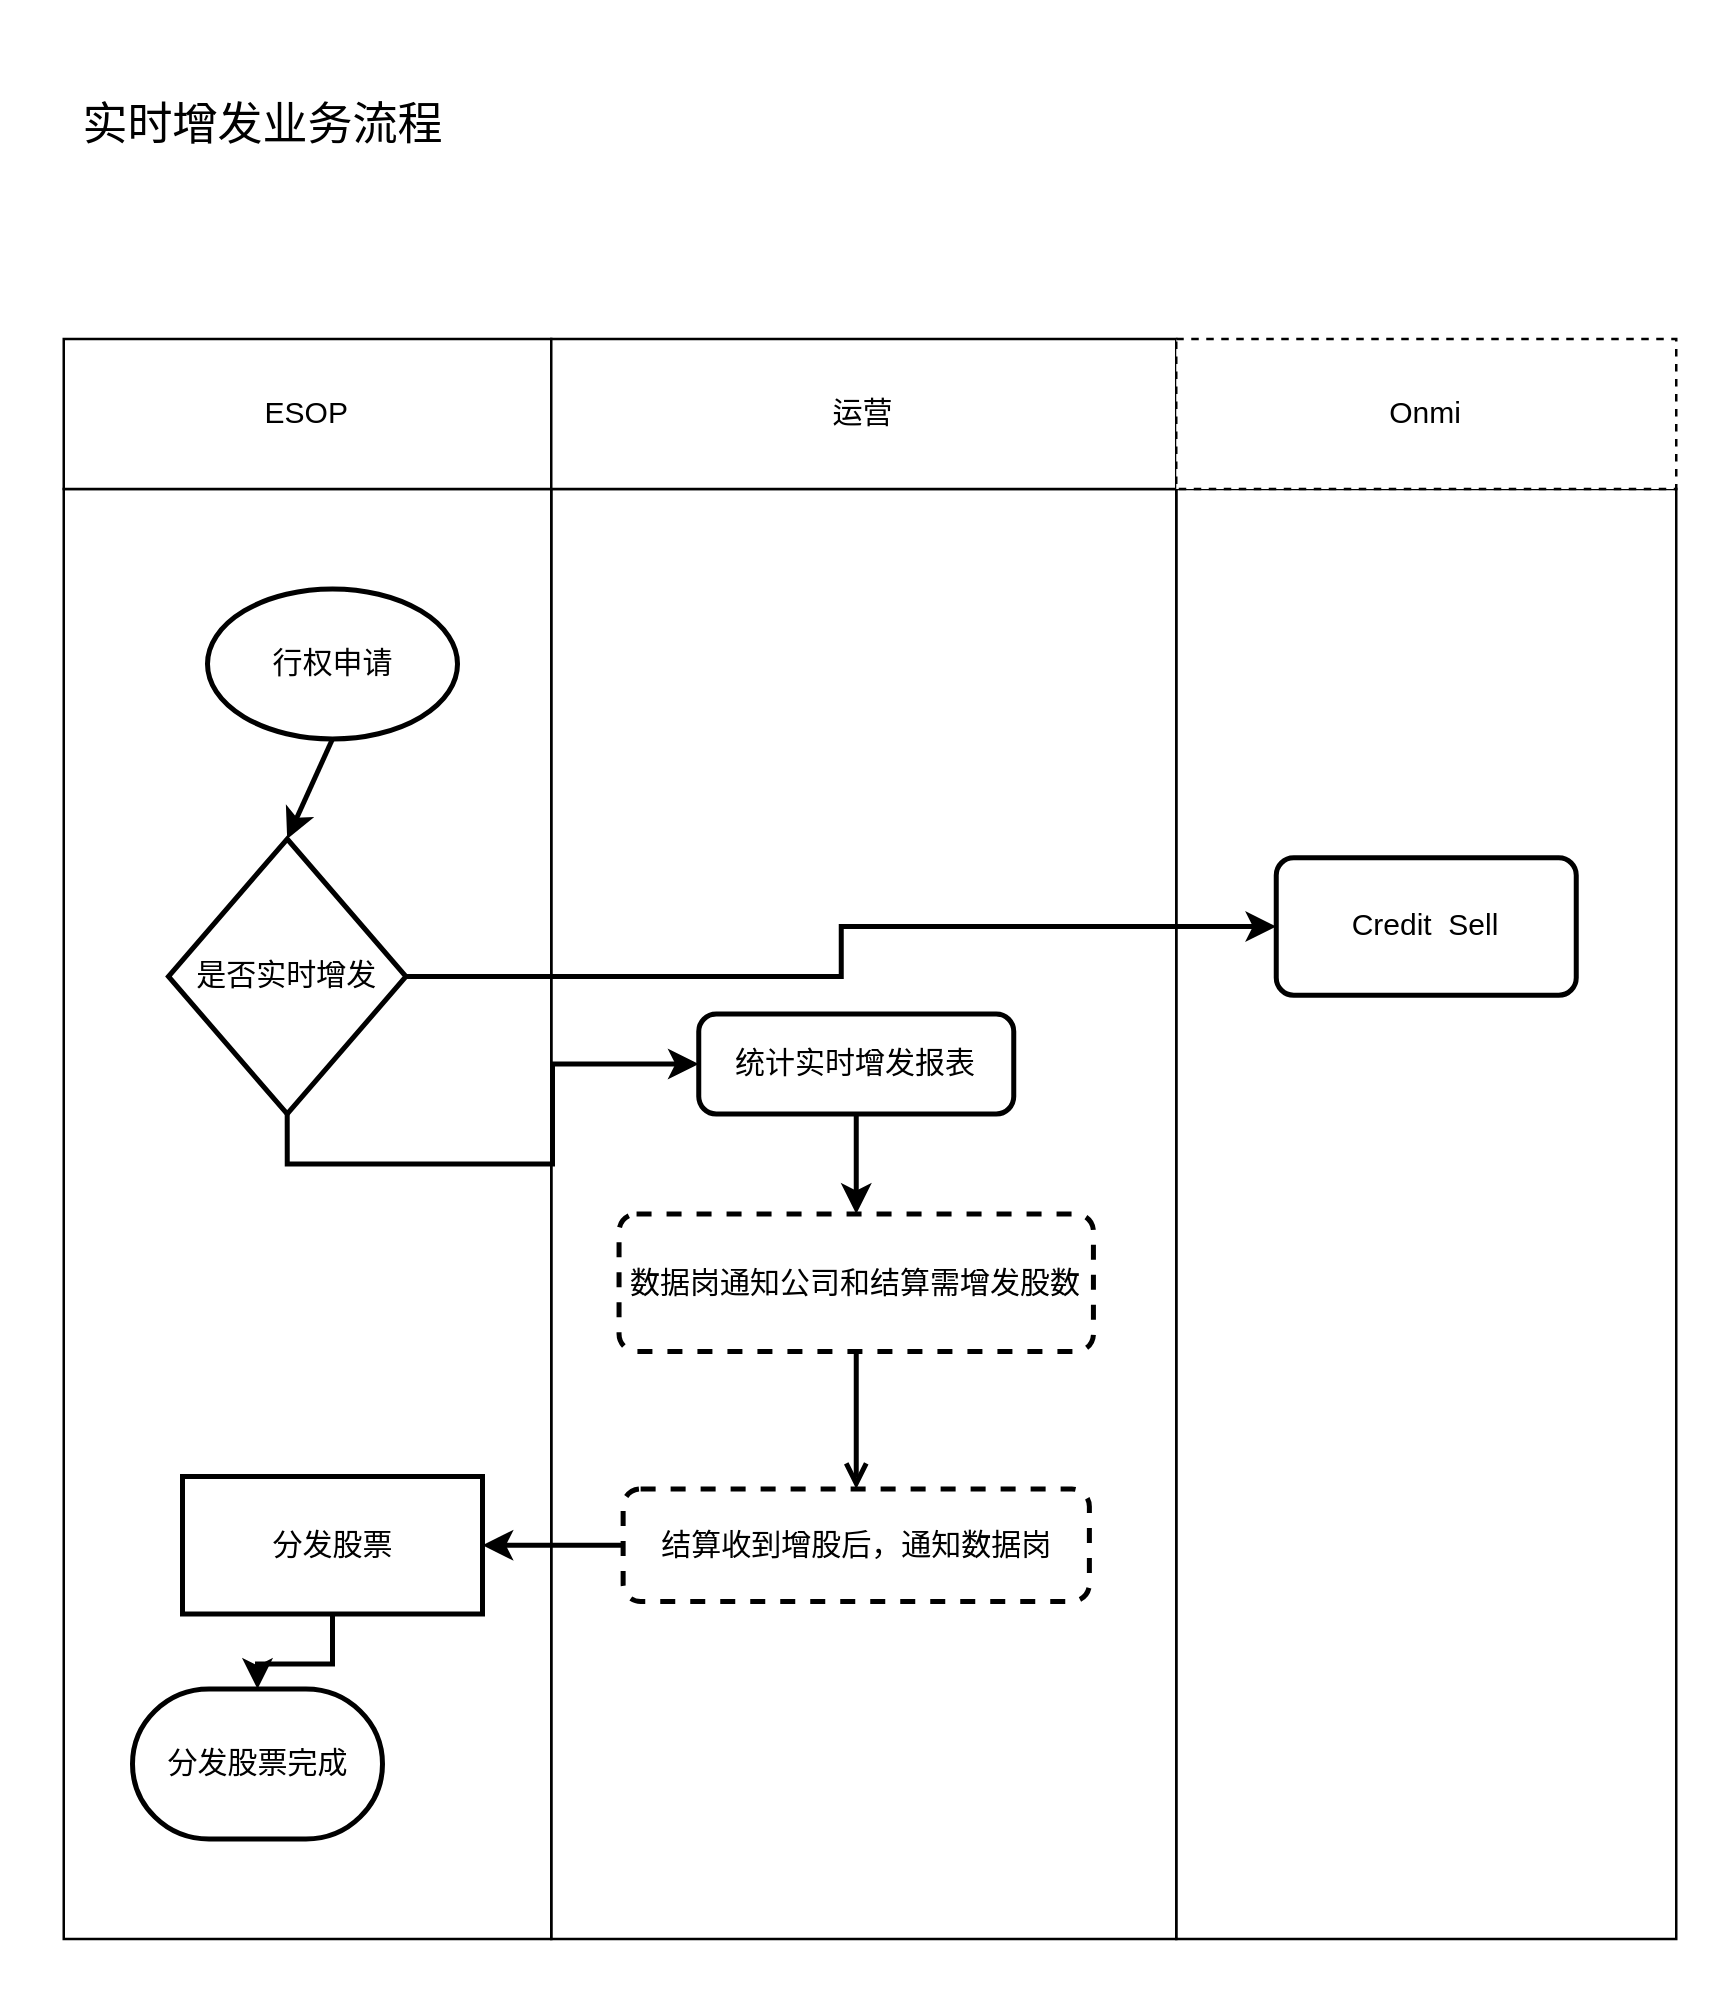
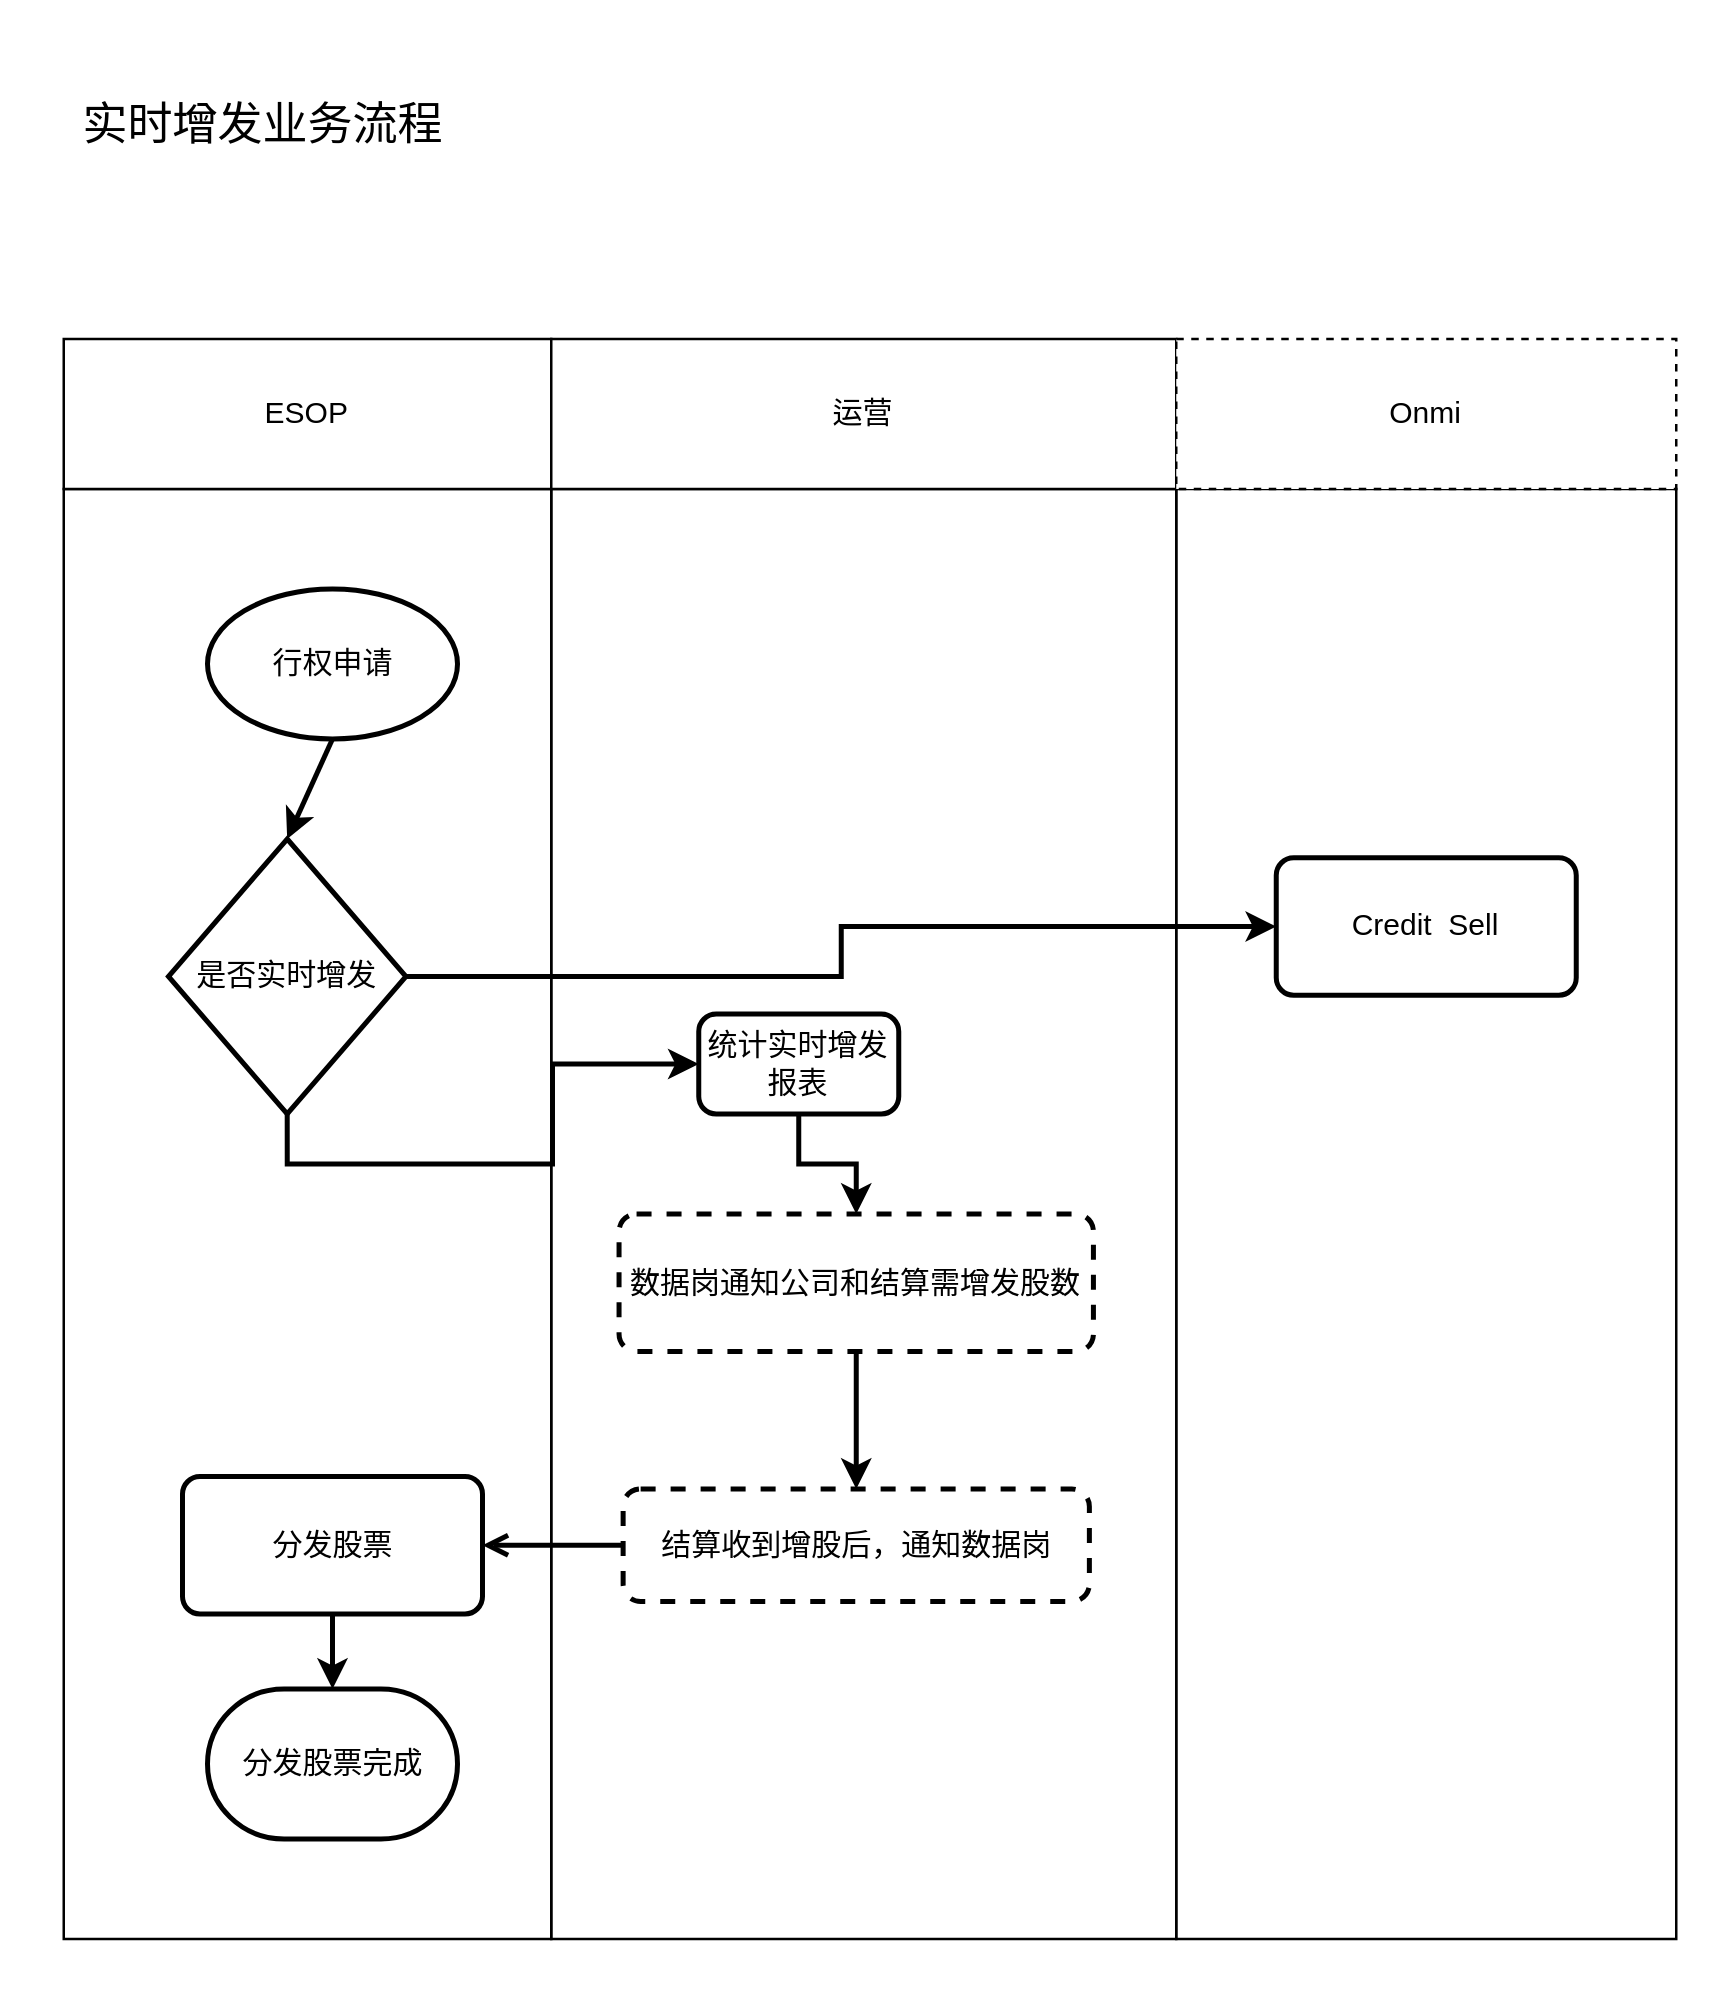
- <mxCell id="16" value="统计实时增发报表" style="rounded=1;whiteSpace=wrap;html=1;absoluteArcSize=1;arcSize=14;strokeWidth=2;" vertex="1" parent="1"><mxGeometry x="279" y="405" width="126" height="40" as="geometry" /></mxCell>
+ <mxCell id="16" value="统计实时增发报表" style="rounded=1;whiteSpace=wrap;html=1;absoluteArcSize=1;arcSize=14;strokeWidth=2;" vertex="1" parent="1"><mxGeometry x="279" y="405" width="80" height="40" as="geometry" /></mxCell>
- <mxCell id="18" style="edgeStyle=orthogonalEdgeStyle;rounded=0;orthogonalLoop=1;jettySize=auto;html=1;exitX=0.5;exitY=1;exitDx=0;exitDy=0;strokeWidth=2;entryX=0.5;entryY=0;entryDx=0;entryDy=0;endArrow=open;" edge="1" parent="1" source="19" target="21"><mxGeometry relative="1" as="geometry"><mxPoint x="323" y="585" as="targetPoint" /></mxGeometry></mxCell>
+ <mxCell id="18" style="edgeStyle=orthogonalEdgeStyle;rounded=0;orthogonalLoop=1;jettySize=auto;html=1;exitX=0.5;exitY=1;exitDx=0;exitDy=0;strokeWidth=2;entryX=0.5;entryY=0;entryDx=0;entryDy=0;" edge="1" parent="1" source="19" target="21"><mxGeometry relative="1" as="geometry"><mxPoint x="323" y="585" as="targetPoint" /></mxGeometry></mxCell>
- <mxCell id="23" value="分发股票" style="whiteSpace=wrap;html=1;absoluteArcSize=1;arcSize=14;strokeWidth=2;rounded=0;" vertex="1" parent="1"><mxGeometry x="72.5" y="590" width="120" height="55" as="geometry" /></mxCell>
+ <mxCell id="23" value="分发股票" style="rounded=1;whiteSpace=wrap;html=1;absoluteArcSize=1;arcSize=14;strokeWidth=2;" vertex="1" parent="1"><mxGeometry x="72.5" y="590" width="120" height="55" as="geometry" /></mxCell>
- <mxCell id="20" style="edgeStyle=orthogonalEdgeStyle;rounded=0;orthogonalLoop=1;jettySize=auto;html=1;exitX=0;exitY=0.5;exitDx=0;exitDy=0;strokeWidth=2;" edge="1" parent="1" source="21" target="23"><mxGeometry relative="1" as="geometry" /></mxCell>
+ <mxCell id="20" style="edgeStyle=orthogonalEdgeStyle;rounded=0;orthogonalLoop=1;jettySize=auto;html=1;exitX=0;exitY=0.5;exitDx=0;exitDy=0;strokeWidth=2;endArrow=open;" edge="1" parent="1" source="21" target="23"><mxGeometry relative="1" as="geometry" /></mxCell>
- <mxCell id="9" value="分发股票完成" style="strokeWidth=2;html=1;shape=mxgraph.flowchart.terminator;whiteSpace=wrap;" vertex="1" parent="1"><mxGeometry x="52.5" y="675" width="100" height="60" as="geometry" /></mxCell>
+ <mxCell id="9" value="分发股票完成" style="strokeWidth=2;html=1;shape=mxgraph.flowchart.terminator;whiteSpace=wrap;" vertex="1" parent="1"><mxGeometry x="82.5" y="675" width="100" height="60" as="geometry" /></mxCell>
